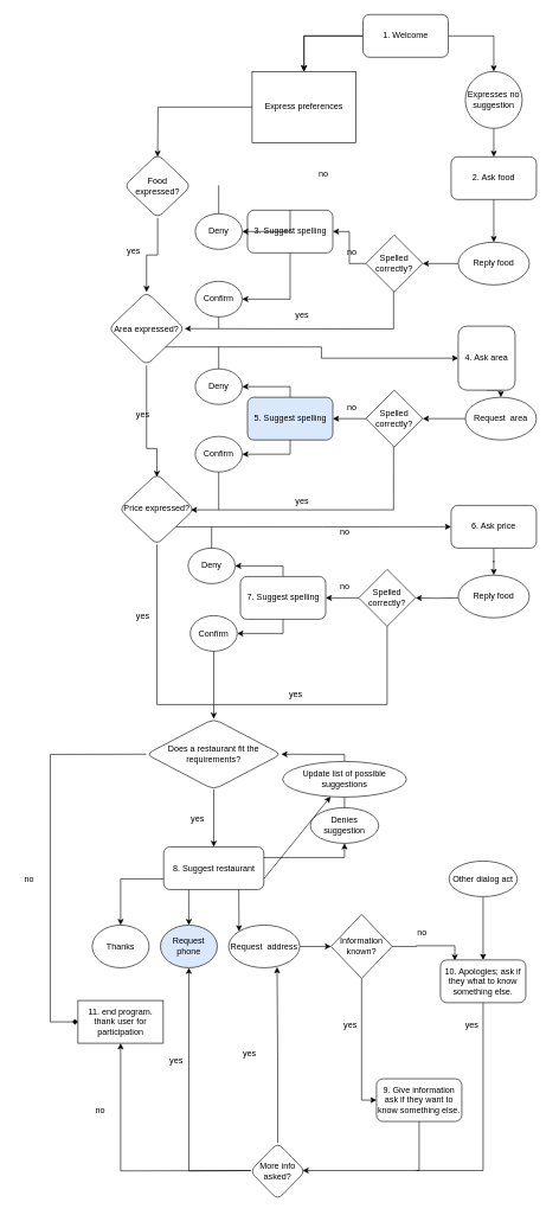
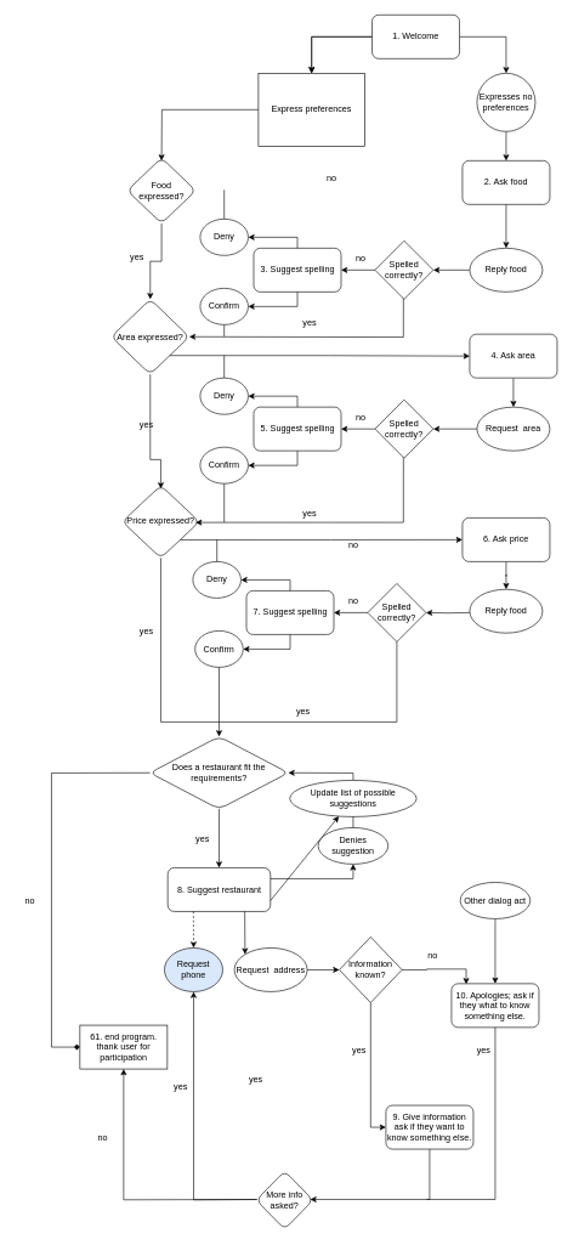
- <mxCell id="12" value="Expresses no suggestion" style="ellipse;whiteSpace=wrap;html=1;rounded=1;" parent="1" vertex="1"><mxGeometry x="654" y="100" width="80" height="80" as="geometry" /></mxCell>
+ <mxCell id="12" value="Expresses no preferences" style="ellipse;whiteSpace=wrap;html=1;rounded=1;" parent="1" vertex="1"><mxGeometry x="654" y="100" width="80" height="80" as="geometry" /></mxCell>
- <mxCell id="23" value="3. Suggest spelling" style="rounded=1;whiteSpace=wrap;html=1;" parent="1" vertex="1"><mxGeometry x="347.5" y="295" width="120" height="60" as="geometry" /></mxCell>
+ <mxCell id="23" value="3. Suggest spelling" style="rounded=1;whiteSpace=wrap;html=1;" parent="1" vertex="1"><mxGeometry x="347.5" y="340" width="120" height="60" as="geometry" /></mxCell>
- <mxCell id="30" value="4. Ask area" style="whiteSpace=wrap;html=1;rounded=1;" parent="1" vertex="1"><mxGeometry x="644" y="458" width="80" height="90" as="geometry" /></mxCell>
+ <mxCell id="30" value="4. Ask area" style="whiteSpace=wrap;html=1;rounded=1;" parent="1" vertex="1"><mxGeometry x="644" y="458" width="120" height="60" as="geometry" /></mxCell>
- <mxCell id="73" value="5. Suggest spelling" style="rounded=1;whiteSpace=wrap;html=1;fillColor=#dae8fc;" vertex="1" parent="1"><mxGeometry x="347.5" y="558" width="120" height="60" as="geometry" /></mxCell>
+ <mxCell id="73" value="5. Suggest spelling" style="rounded=1;whiteSpace=wrap;html=1;" vertex="1" parent="1"><mxGeometry x="347.5" y="558" width="120" height="60" as="geometry" /></mxCell>
- <mxCell id="41" style="edgeStyle=orthogonalEdgeStyle;rounded=0;orthogonalLoop=1;jettySize=auto;html=1;entryX=0.5;entryY=0;entryDx=0;entryDy=0;exitX=0;exitY=0.75;exitDx=0;exitDy=0;" parent="1" source="42" target="43" edge="1"><mxGeometry relative="1" as="geometry"><mxPoint x="235" y="1235" as="sourcePoint" /></mxGeometry></mxCell>
- <mxCell id="89" value="" style="endArrow=classic;html=1;rounded=0;exitX=0.25;exitY=1;exitDx=0;exitDy=0;entryX=0.5;entryY=0;entryDx=0;entryDy=0;" edge="1" parent="1" source="42" target="46"><mxGeometry width="50" height="50" relative="1" as="geometry"><mxPoint x="975" y="1295" as="sourcePoint" /><mxPoint x="269" y="1305" as="targetPoint" /></mxGeometry></mxCell>
+ <mxCell id="89" value="" style="endArrow=classic;html=1;rounded=0;exitX=0.25;exitY=1;exitDx=0;exitDy=0;entryX=0.5;entryY=0;entryDx=0;entryDy=0;dashed=1;" edge="1" parent="1" source="42" target="46"><mxGeometry width="50" height="50" relative="1" as="geometry"><mxPoint x="975" y="1295" as="sourcePoint" /><mxPoint x="269" y="1305" as="targetPoint" /></mxGeometry></mxCell>
- <mxCell id="43" value="&lt;div&gt;Thanks&lt;/div&gt;" style="ellipse;whiteSpace=wrap;html=1;" parent="1" vertex="1"><mxGeometry x="129" y="1300" width="80" height="60" as="geometry" /></mxCell>
- <mxCell id="45" value="11. end program. thank user for participation" style="whiteSpace=wrap;html=1;" parent="1" vertex="1"><mxGeometry x="109" y="1406" width="120" height="60" as="geometry" /></mxCell>
+ <mxCell id="45" value="61. end program. thank user for participation" style="whiteSpace=wrap;html=1;" parent="1" vertex="1"><mxGeometry x="109" y="1406" width="120" height="60" as="geometry" /></mxCell>
- <mxCell id="57" style="edgeStyle=orthogonalEdgeStyle;rounded=0;orthogonalLoop=1;jettySize=auto;html=1;exitX=0.5;exitY=0;exitDx=0;exitDy=0;entryX=0.681;entryY=0.984;entryDx=0;entryDy=0;entryPerimeter=0;" parent="1" source="59" target="44" edge="1"><mxGeometry relative="1" as="geometry"><mxPoint x="371.5" y="1625" as="sourcePoint" /></mxGeometry></mxCell>
